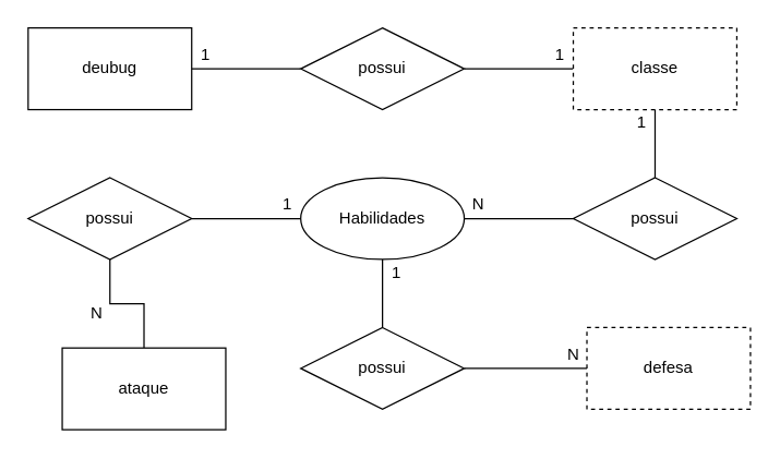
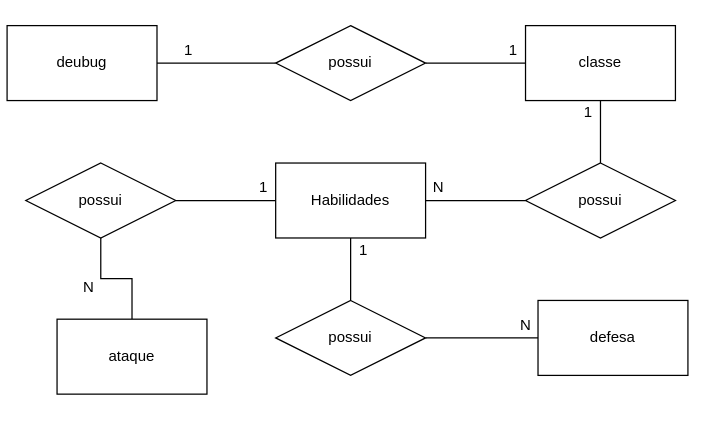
- <mxCell id="3" value="deubug" style="rounded=0;whiteSpace=wrap;html=1;" vertex="1" parent="1"><mxGeometry x="20" y="20" width="120" height="60" as="geometry" /></mxCell>
+ <mxCell id="3" value="deubug" style="rounded=0;whiteSpace=wrap;html=1;" vertex="1" parent="1"><mxGeometry x="5" y="20" width="120" height="60" as="geometry" /></mxCell>
- <mxCell id="6" value="classe" style="rounded=0;whiteSpace=wrap;html=1;dashed=1;" vertex="1" parent="1"><mxGeometry x="420" y="20" width="120" height="60" as="geometry" /></mxCell>
+ <mxCell id="6" value="classe" style="rounded=0;whiteSpace=wrap;html=1;" vertex="1" parent="1"><mxGeometry x="420" y="20" width="120" height="60" as="geometry" /></mxCell>
- <mxCell id="14" value="Habilidades" style="ellipse;whiteSpace=wrap;html=1;" vertex="1" parent="1"><mxGeometry x="220" y="130" width="120" height="60" as="geometry" /></mxCell>
+ <mxCell id="14" value="Habilidades" style="rounded=0;whiteSpace=wrap;html=1;" vertex="1" parent="1"><mxGeometry x="220" y="130" width="120" height="60" as="geometry" /></mxCell>
- <mxCell id="22" value="defesa" style="rounded=0;whiteSpace=wrap;html=1;dashed=1;" vertex="1" parent="1"><mxGeometry x="430" y="240" width="120" height="60" as="geometry" /></mxCell>
+ <mxCell id="22" value="defesa" style="rounded=0;whiteSpace=wrap;html=1;" vertex="1" parent="1"><mxGeometry x="430" y="240" width="120" height="60" as="geometry" /></mxCell>
